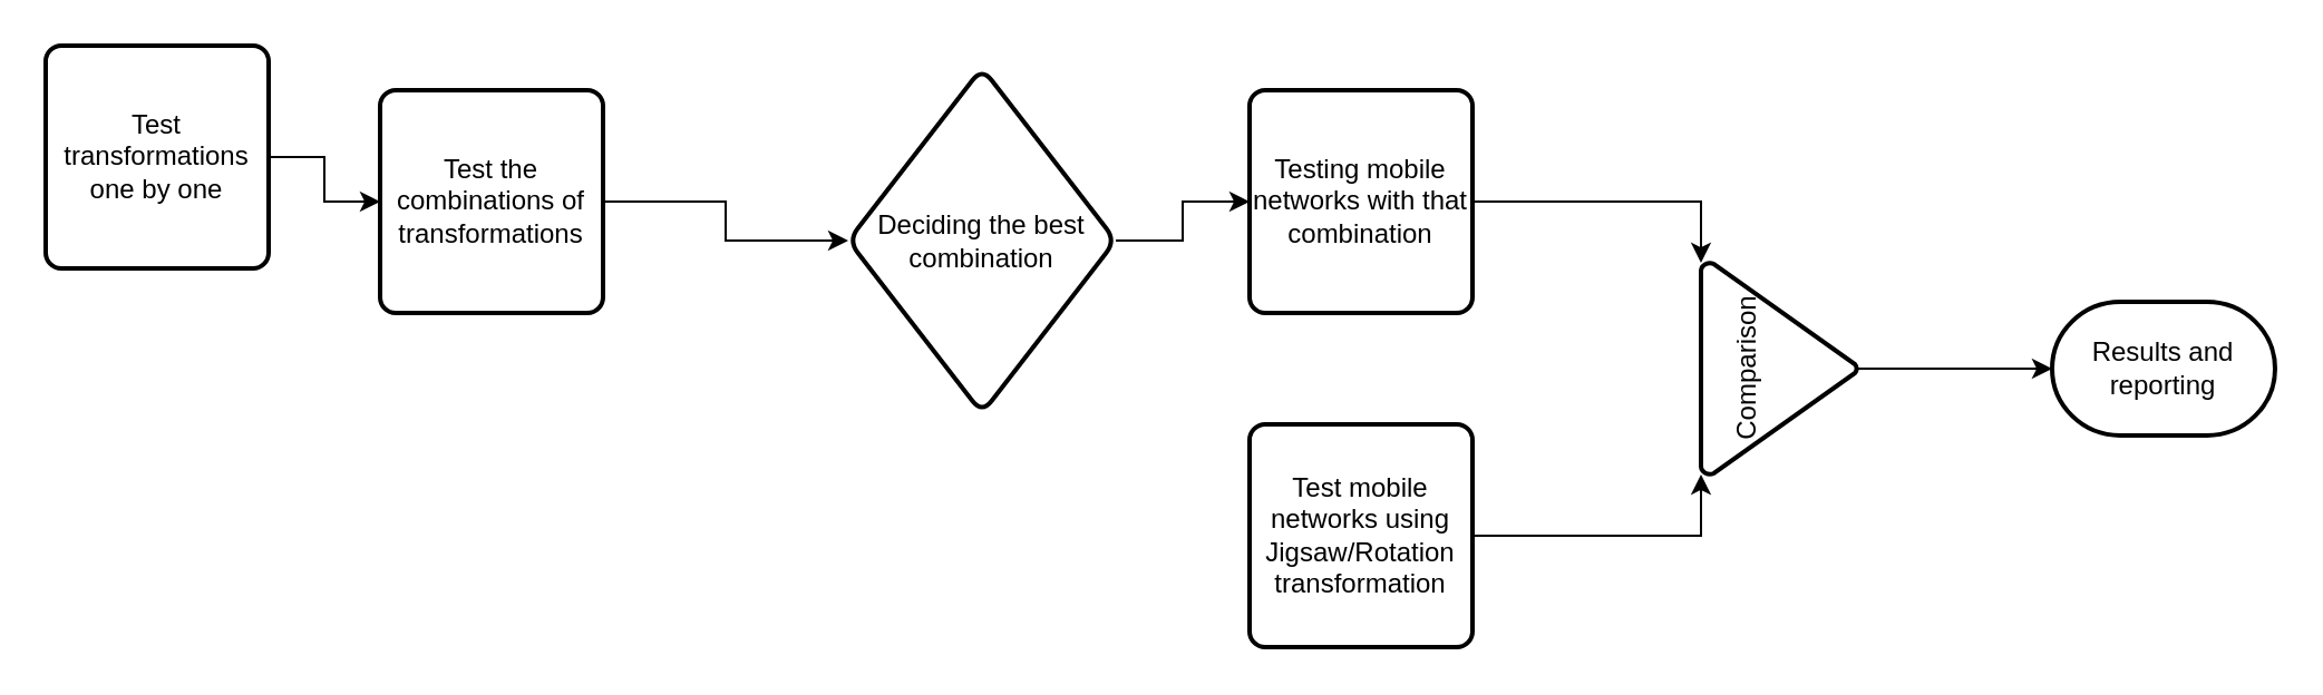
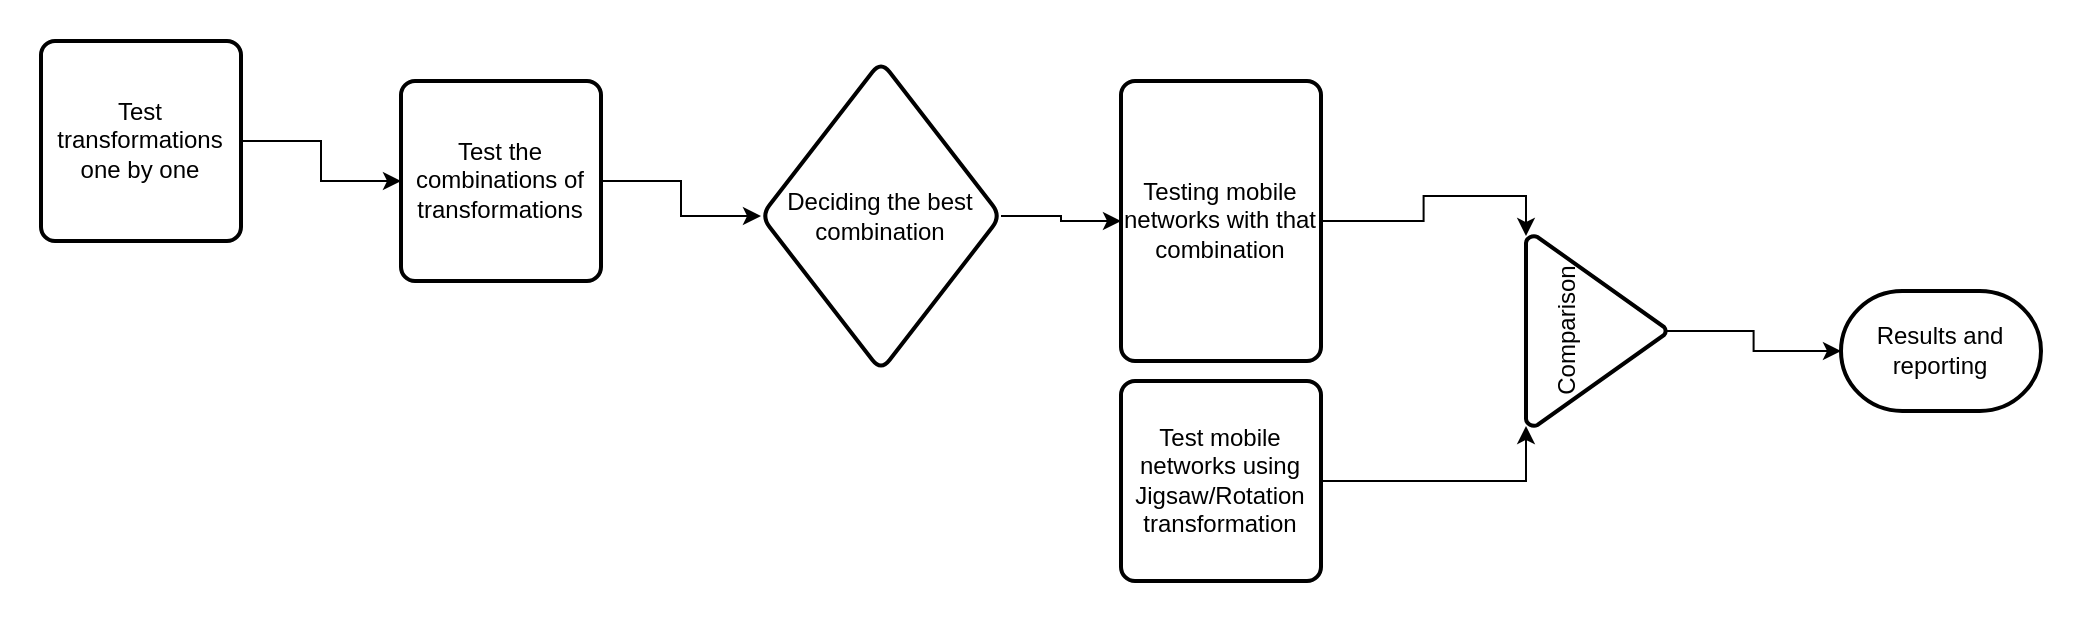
- <mxCell id="5" value="Test the combinations of transformations" style="rounded=1;whiteSpace=wrap;html=1;absoluteArcSize=1;arcSize=14;strokeWidth=2;" vertex="1" parent="1"><mxGeometry x="170" y="40" width="100" height="100" as="geometry" /></mxCell>
+ <mxCell id="5" value="Test the combinations of transformations" style="rounded=1;whiteSpace=wrap;html=1;absoluteArcSize=1;arcSize=14;strokeWidth=2;" vertex="1" parent="1"><mxGeometry x="200" y="40" width="100" height="100" as="geometry" /></mxCell>
- <mxCell id="11" value="Testing mobile networks with that combination" style="rounded=1;whiteSpace=wrap;html=1;absoluteArcSize=1;arcSize=14;strokeWidth=2;" vertex="1" parent="1"><mxGeometry x="560" y="40" width="100" height="100" as="geometry" /></mxCell>
+ <mxCell id="11" value="Testing mobile networks with that combination" style="rounded=1;whiteSpace=wrap;html=1;absoluteArcSize=1;arcSize=14;strokeWidth=2;" vertex="1" parent="1"><mxGeometry x="560" y="40" width="100" height="140" as="geometry" /></mxCell>
- <mxCell id="14" value="Results and reporting" style="strokeWidth=2;html=1;shape=mxgraph.flowchart.terminator;whiteSpace=wrap;" vertex="1" parent="1"><mxGeometry x="920" y="135" width="100" height="60" as="geometry" /></mxCell>
+ <mxCell id="14" value="Results and reporting" style="strokeWidth=2;html=1;shape=mxgraph.flowchart.terminator;whiteSpace=wrap;" vertex="1" parent="1"><mxGeometry x="920" y="145" width="100" height="60" as="geometry" /></mxCell>
